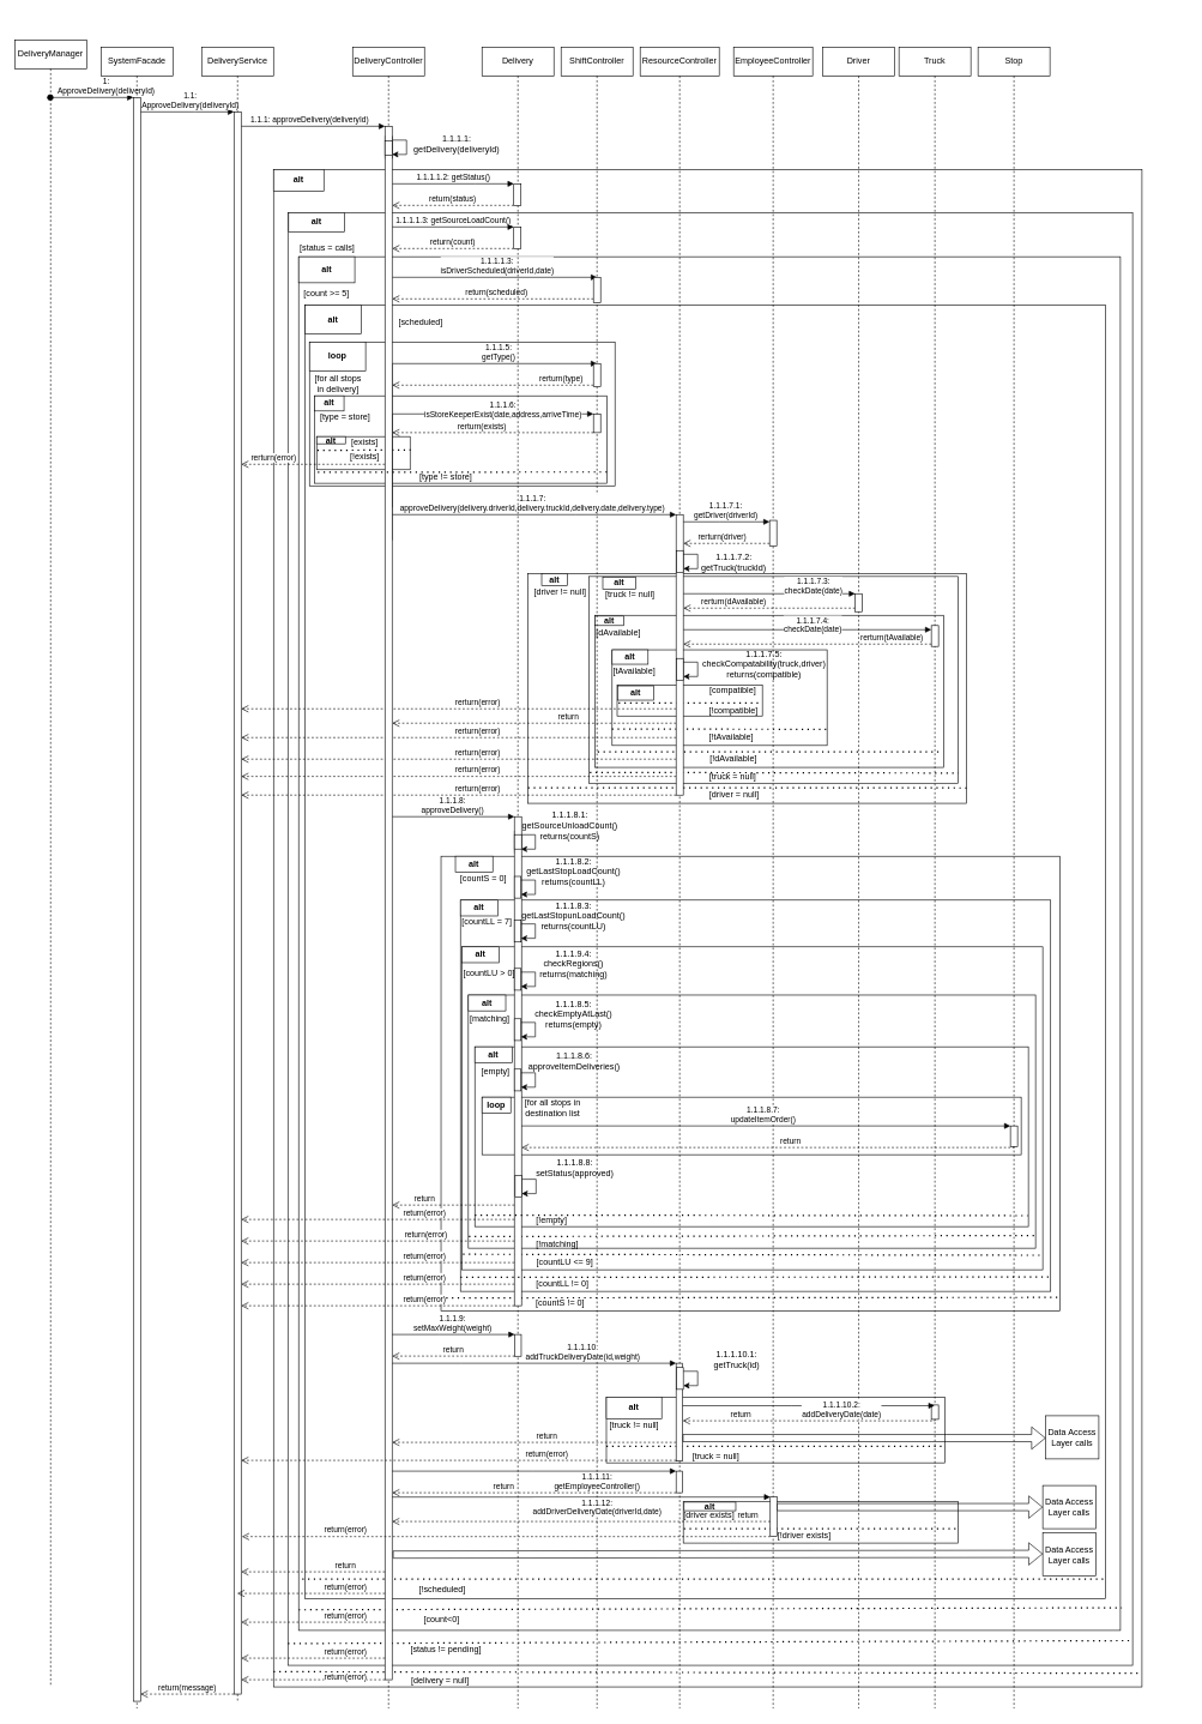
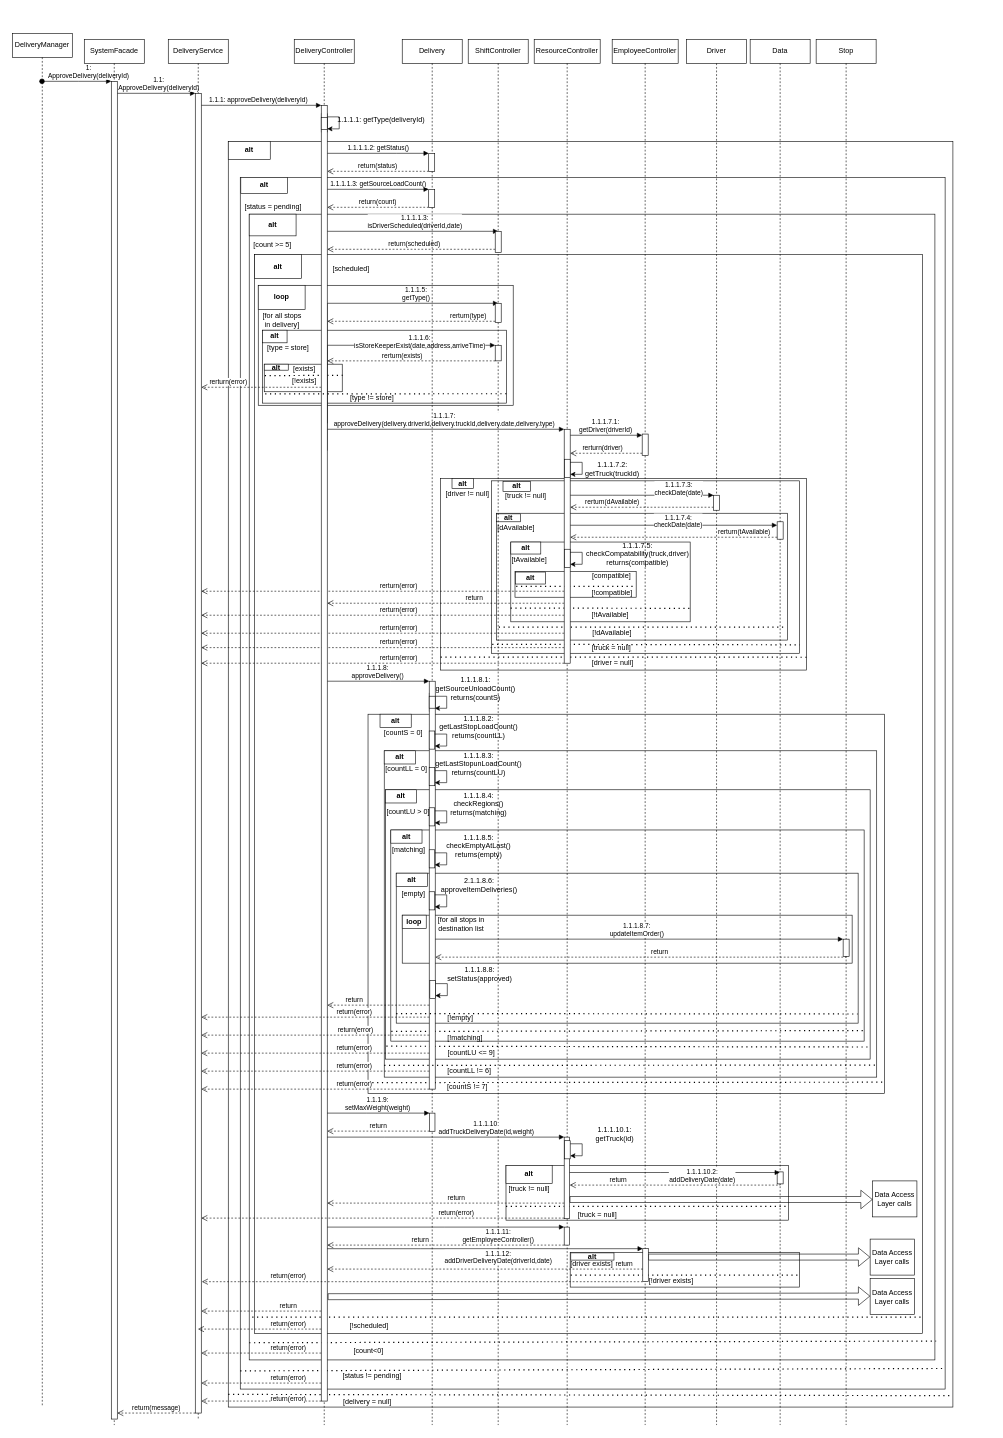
- <mxCell id="98" value="Truck" style="shape=umlLifeline;perimeter=lifelinePerimeter;whiteSpace=wrap;html=1;container=0;dropTarget=0;collapsible=0;recursiveResize=0;outlineConnect=0;portConstraint=eastwest;newEdgeStyle={&quot;edgeStyle&quot;:&quot;elbowEdgeStyle&quot;,&quot;elbow&quot;:&quot;vertical&quot;,&quot;curved&quot;:0,&quot;rounded&quot;:0};rounded=0;" parent="78" vertex="1"><mxGeometry x="470" width="100" height="2310" as="geometry" /></mxCell>
+ <mxCell id="98" value="Data" style="shape=umlLifeline;perimeter=lifelinePerimeter;whiteSpace=wrap;html=1;container=0;dropTarget=0;collapsible=0;recursiveResize=0;outlineConnect=0;portConstraint=eastwest;newEdgeStyle={&quot;edgeStyle&quot;:&quot;elbowEdgeStyle&quot;,&quot;elbow&quot;:&quot;vertical&quot;,&quot;curved&quot;:0,&quot;rounded&quot;:0};rounded=0;" parent="78" vertex="1"><mxGeometry x="470" width="100" height="2310" as="geometry" /></mxCell>
- <mxCell id="69" value="1.1.1.1: getDelivery(deliveryId)" style="text;html=1;align=center;verticalAlign=middle;whiteSpace=wrap;rounded=0;" parent="67" vertex="1"><mxGeometry width="150" height="30" as="geometry" /></mxCell>
+ <mxCell id="69" value="1.1.1.1: getType(deliveryId)" style="text;html=1;align=center;verticalAlign=middle;whiteSpace=wrap;rounded=0;" parent="67" vertex="1"><mxGeometry width="150" height="30" as="geometry" /></mxCell>
- <mxCell id="8" value="[status = calls]" style="text;html=1;align=center;verticalAlign=middle;whiteSpace=wrap;rounded=0;" parent="5" vertex="1"><mxGeometry y="38.39" width="110" height="23.04" as="geometry" /></mxCell>
+ <mxCell id="8" value="[status = pending]" style="text;html=1;align=center;verticalAlign=middle;whiteSpace=wrap;rounded=0;" parent="5" vertex="1"><mxGeometry y="38.39" width="110" height="23.04" as="geometry" /></mxCell>
- <mxCell id="172" value="[countLL = 7]" style="text;html=1;align=center;verticalAlign=middle;whiteSpace=wrap;rounded=0;" parent="1" vertex="1"><mxGeometry x="639" y="1267" width="76" height="30" as="geometry" /></mxCell>
+ <mxCell id="172" value="[countLL = 0]" style="text;html=1;align=center;verticalAlign=middle;whiteSpace=wrap;rounded=0;" parent="1" vertex="1"><mxGeometry x="639" y="1267" width="76" height="30" as="geometry" /></mxCell>
- <mxCell id="150" value="1.1.1.9.4: &lt;br&gt;checkRegions()&lt;br&gt;returns(matching)" style="text;html=1;align=center;verticalAlign=middle;whiteSpace=wrap;rounded=0;" parent="141" vertex="1"><mxGeometry x="75" y="1260" width="105.42" height="30" as="geometry" /></mxCell>
+ <mxCell id="150" value="1.1.1.8.4: &lt;br&gt;checkRegions()&lt;br&gt;returns(matching)" style="text;html=1;align=center;verticalAlign=middle;whiteSpace=wrap;rounded=0;" parent="141" vertex="1"><mxGeometry x="75" y="1260" width="105.42" height="30" as="geometry" /></mxCell>
- <mxCell id="156" value="1.1.1.8.6: &lt;br&gt;approveItemDeliveries()" style="text;html=1;align=center;verticalAlign=middle;whiteSpace=wrap;rounded=0;" parent="141" vertex="1"><mxGeometry x="76" y="1395" width="105.42" height="30" as="geometry" /></mxCell>
+ <mxCell id="156" value="2.1.1.8.6: &lt;br&gt;approveItemDeliveries()" style="text;html=1;align=center;verticalAlign=middle;whiteSpace=wrap;rounded=0;" parent="141" vertex="1"><mxGeometry x="76" y="1395" width="105.42" height="30" as="geometry" /></mxCell>
- <mxCell id="188" value="[countLL != 0]" style="text;html=1;align=center;verticalAlign=middle;whiteSpace=wrap;rounded=0;" parent="1" vertex="1"><mxGeometry x="737" y="1769" width="90" height="30" as="geometry" /></mxCell>
+ <mxCell id="188" value="[countLL != 6]" style="text;html=1;align=center;verticalAlign=middle;whiteSpace=wrap;rounded=0;" parent="1" vertex="1"><mxGeometry x="737" y="1769" width="90" height="30" as="geometry" /></mxCell>
- <mxCell id="194" value="[countS != 0]" style="text;html=1;align=center;verticalAlign=middle;whiteSpace=wrap;rounded=0;" parent="1" vertex="1"><mxGeometry x="734" y="1797" width="90" height="30" as="geometry" /></mxCell>
+ <mxCell id="194" value="[countS != 7]" style="text;html=1;align=center;verticalAlign=middle;whiteSpace=wrap;rounded=0;" parent="1" vertex="1"><mxGeometry x="734" y="1797" width="90" height="30" as="geometry" /></mxCell>
